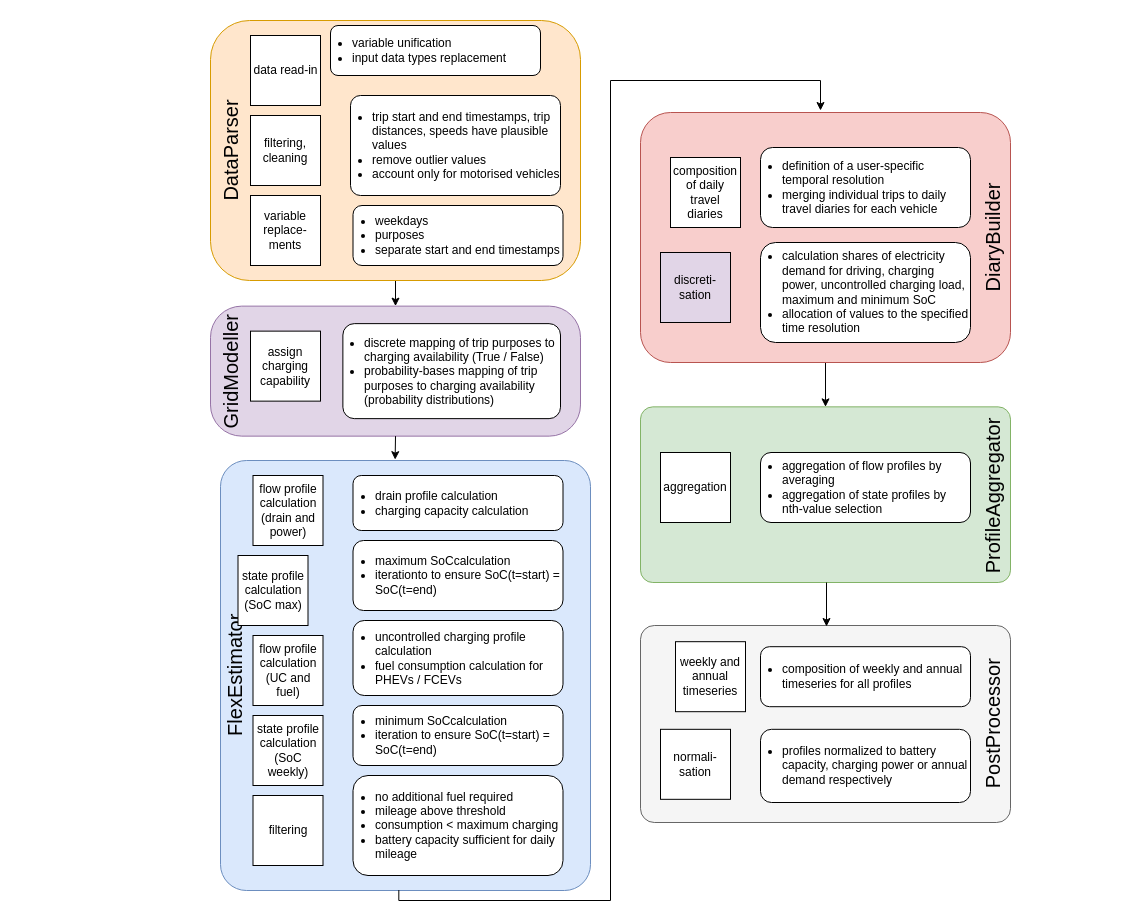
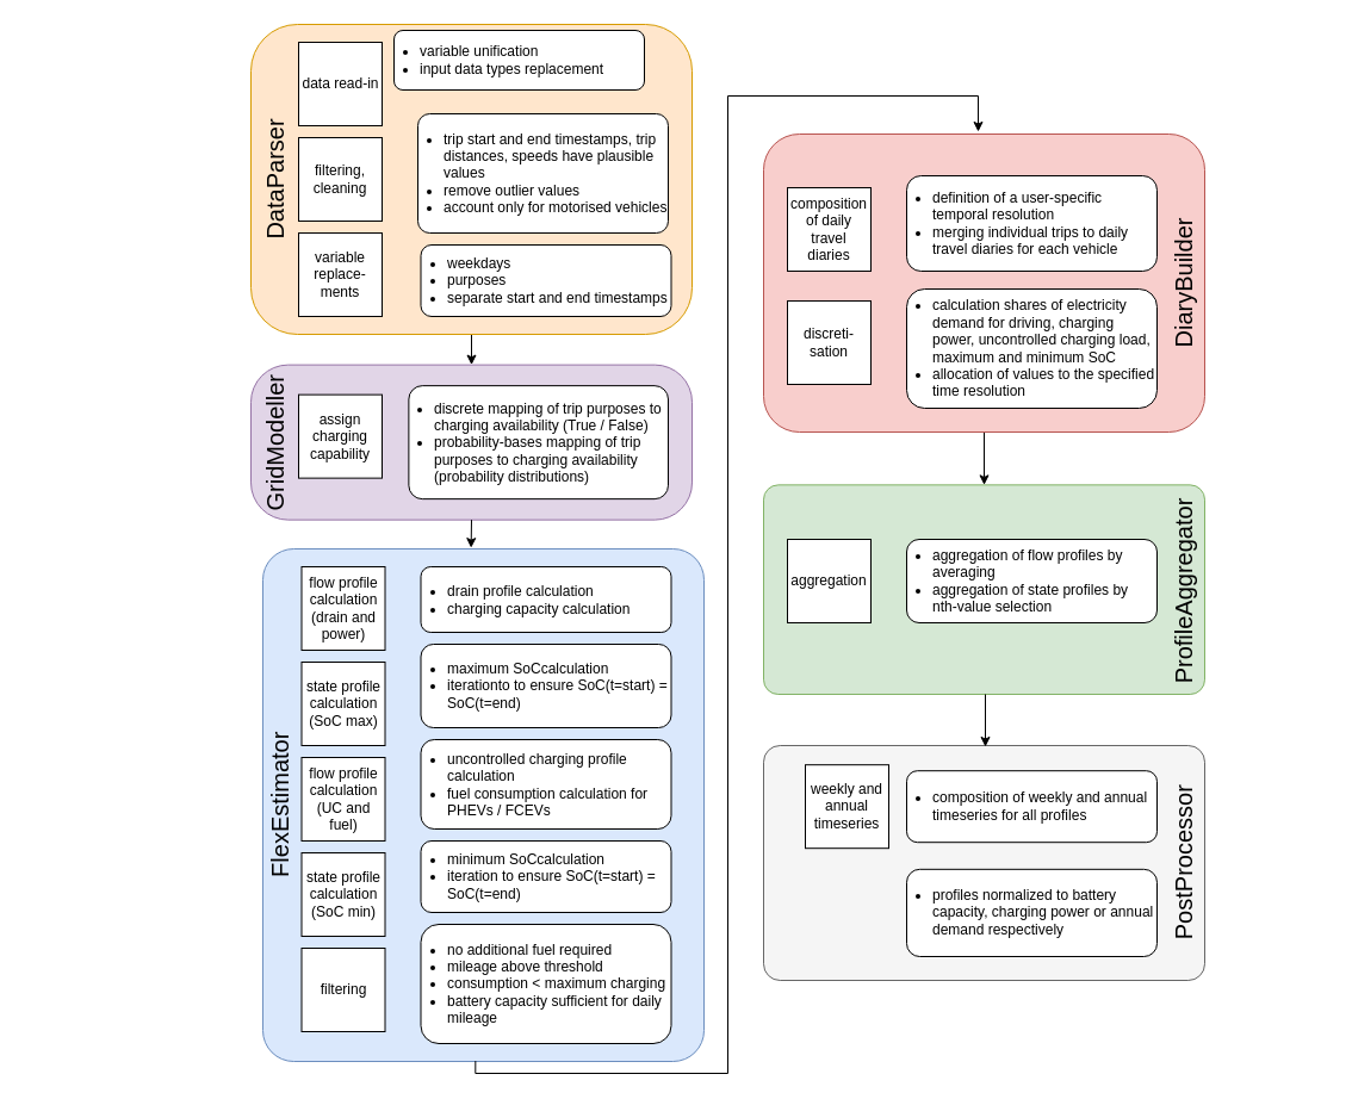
- <mxCell id="10" value="composition of daily travel diaries" style="whiteSpace=wrap;html=1;aspect=fixed;spacingLeft=2;spacingRight=2;" parent="1" vertex="1"><mxGeometry x="670" y="157" width="70" height="70" as="geometry" /></mxCell>
+ <mxCell id="10" value="composition of daily travel diaries" style="whiteSpace=wrap;html=1;aspect=fixed;spacingLeft=2;spacingRight=2;" parent="1" vertex="1"><mxGeometry x="660" y="157" width="70" height="70" as="geometry" /></mxCell>
- <mxCell id="14" value="discreti-&lt;br&gt;sation" style="whiteSpace=wrap;html=1;aspect=fixed;spacingLeft=2;spacingRight=2;fillColor=#e1d5e7;" parent="1" vertex="1"><mxGeometry x="660" y="252" width="70" height="70" as="geometry" /></mxCell>
+ <mxCell id="14" value="discreti-&lt;br&gt;sation" style="whiteSpace=wrap;html=1;aspect=fixed;spacingLeft=2;spacingRight=2;" parent="1" vertex="1"><mxGeometry x="660" y="252" width="70" height="70" as="geometry" /></mxCell>
- <mxCell id="22" value="state profile calculation (SoC max)" style="whiteSpace=wrap;html=1;aspect=fixed;spacingLeft=2;spacingRight=2;" parent="1" vertex="1"><mxGeometry x="237.5" y="555" width="70" height="70" as="geometry" /></mxCell>
+ <mxCell id="22" value="state profile calculation (SoC max)" style="whiteSpace=wrap;html=1;aspect=fixed;spacingLeft=2;spacingRight=2;" parent="1" vertex="1"><mxGeometry x="252.5" y="555" width="70" height="70" as="geometry" /></mxCell>
- <mxCell id="28" value="state profile calculation (SoC weekly)" style="whiteSpace=wrap;html=1;aspect=fixed;" parent="1" vertex="1"><mxGeometry x="252.5" y="715" width="70" height="70" as="geometry" /></mxCell>
+ <mxCell id="28" value="state profile calculation (SoC min)" style="whiteSpace=wrap;html=1;aspect=fixed;" parent="1" vertex="1"><mxGeometry x="252.5" y="715" width="70" height="70" as="geometry" /></mxCell>
- <mxCell id="43" value="normali-sation" style="whiteSpace=wrap;html=1;aspect=fixed;" parent="1" vertex="1"><mxGeometry x="660" y="728.82" width="70" height="70" as="geometry" /></mxCell>
